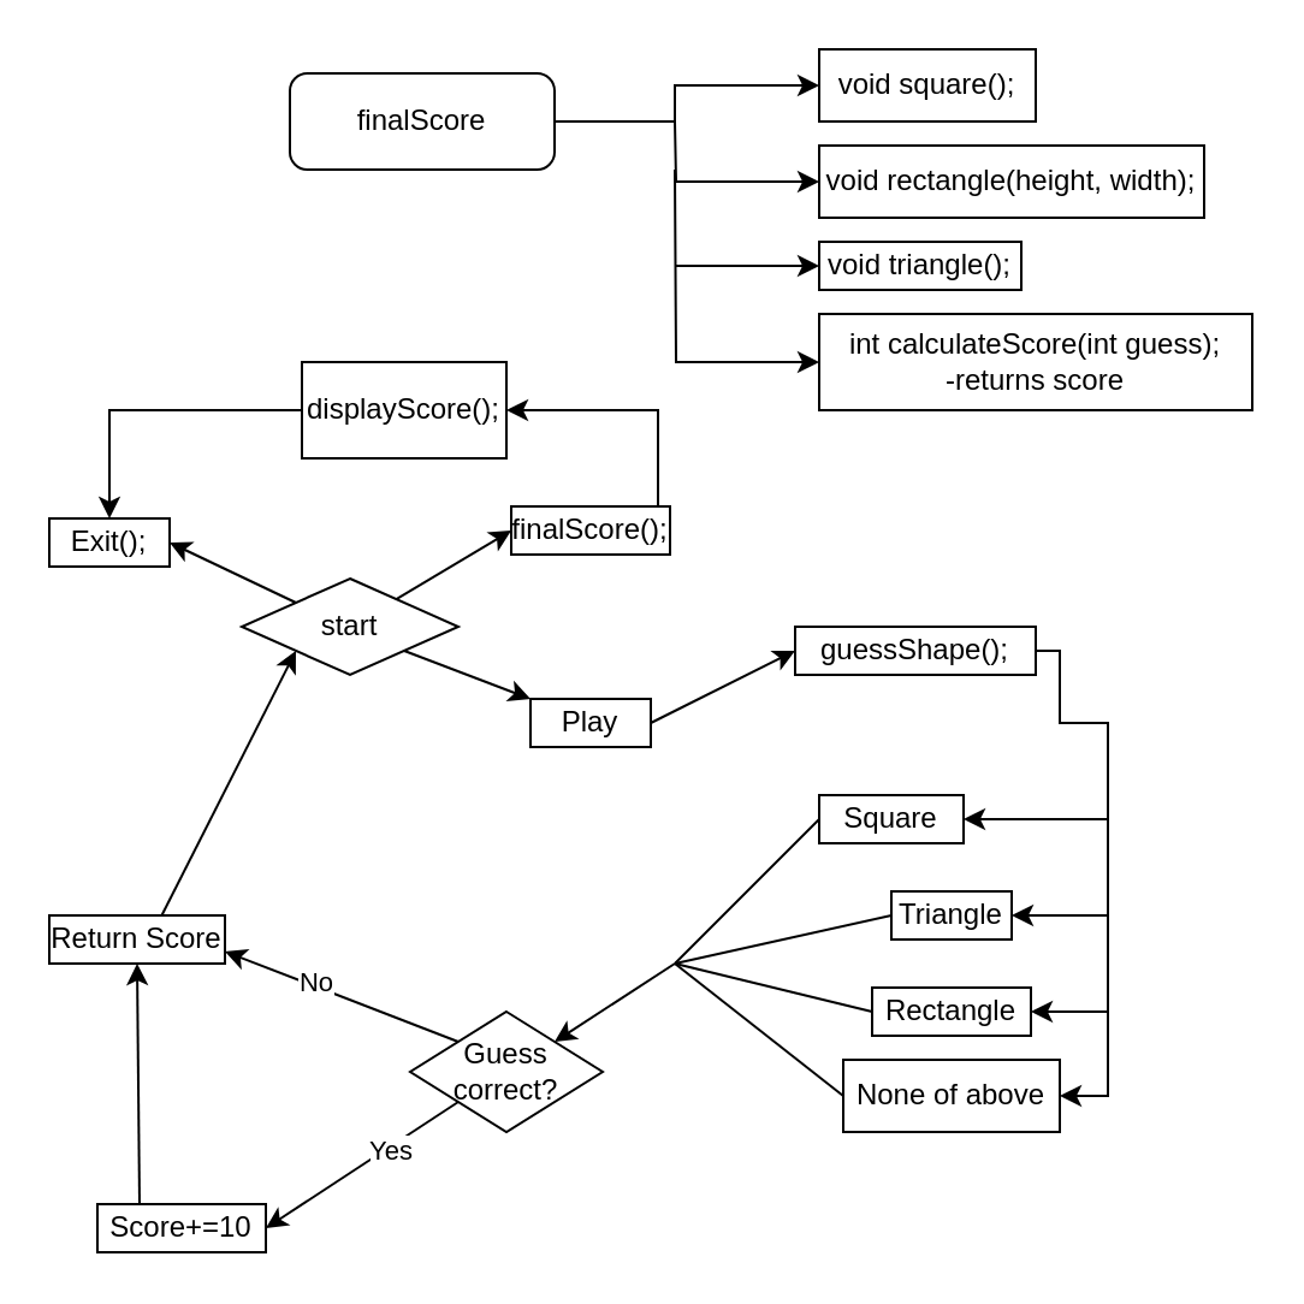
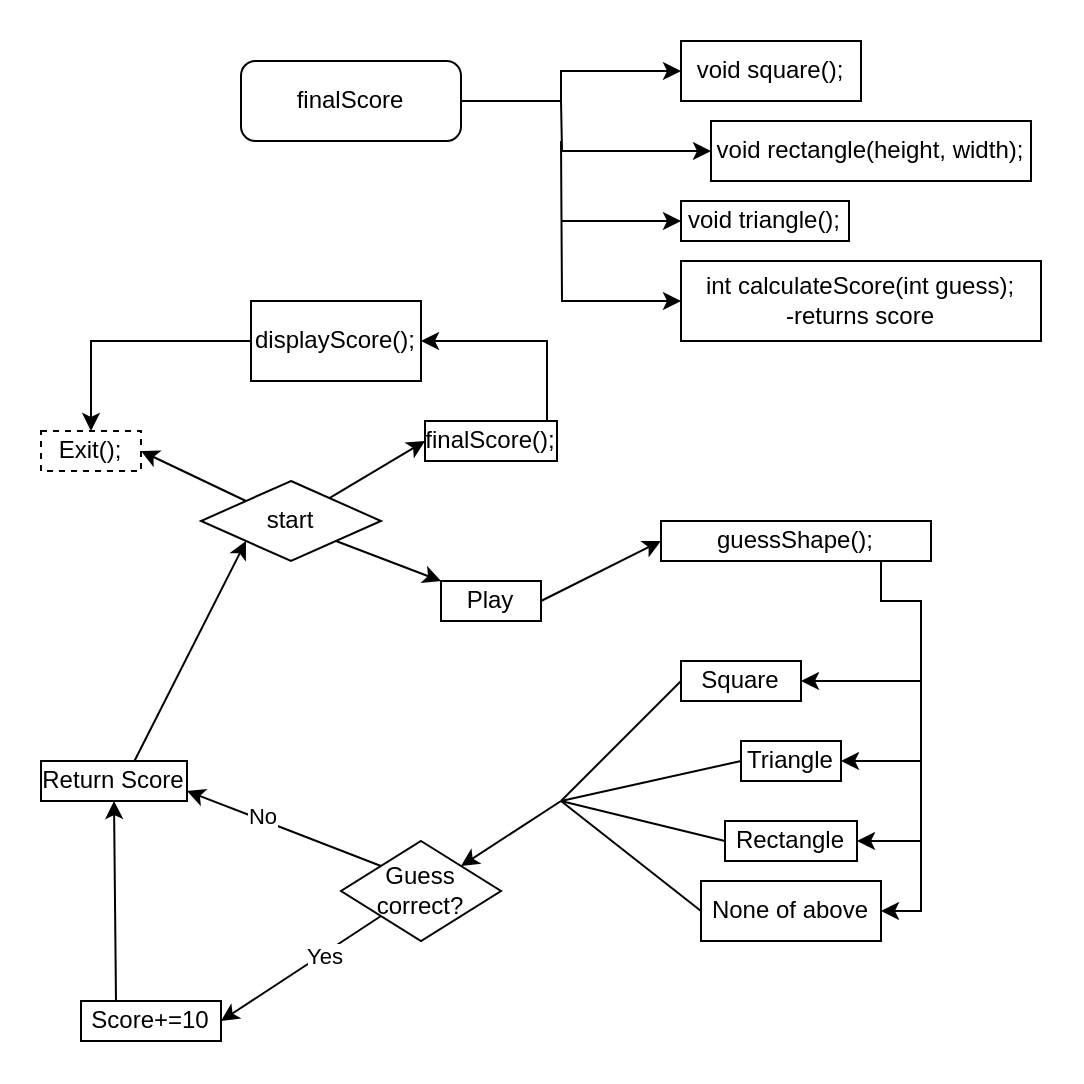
- <mxCell id="8" value="void rectangle(height, width);" style="rounded=0;whiteSpace=wrap;html=1;" parent="1" vertex="1"><mxGeometry x="340" y="60" width="160" height="30" as="geometry" /></mxCell>
+ <mxCell id="8" value="void rectangle(height, width);" style="rounded=0;whiteSpace=wrap;html=1;" parent="1" vertex="1"><mxGeometry x="355" y="60" width="160" height="30" as="geometry" /></mxCell>
- <mxCell id="11" value="Exit();" style="rounded=0;whiteSpace=wrap;html=1;" parent="1" vertex="1"><mxGeometry x="20" y="215" width="50" height="20" as="geometry" /></mxCell>
+ <mxCell id="11" value="Exit();" style="rounded=0;whiteSpace=wrap;html=1;dashed=1;" parent="1" vertex="1"><mxGeometry x="20" y="215" width="50" height="20" as="geometry" /></mxCell>
- <mxCell id="21" value="guessShape();" style="rounded=0;whiteSpace=wrap;html=1;" parent="1" vertex="1"><mxGeometry x="330" y="260" width="100" height="20" as="geometry" /></mxCell>
+ <mxCell id="21" value="guessShape();" style="rounded=0;whiteSpace=wrap;html=1;" parent="1" vertex="1"><mxGeometry x="330" y="260" width="135" height="20" as="geometry" /></mxCell>
